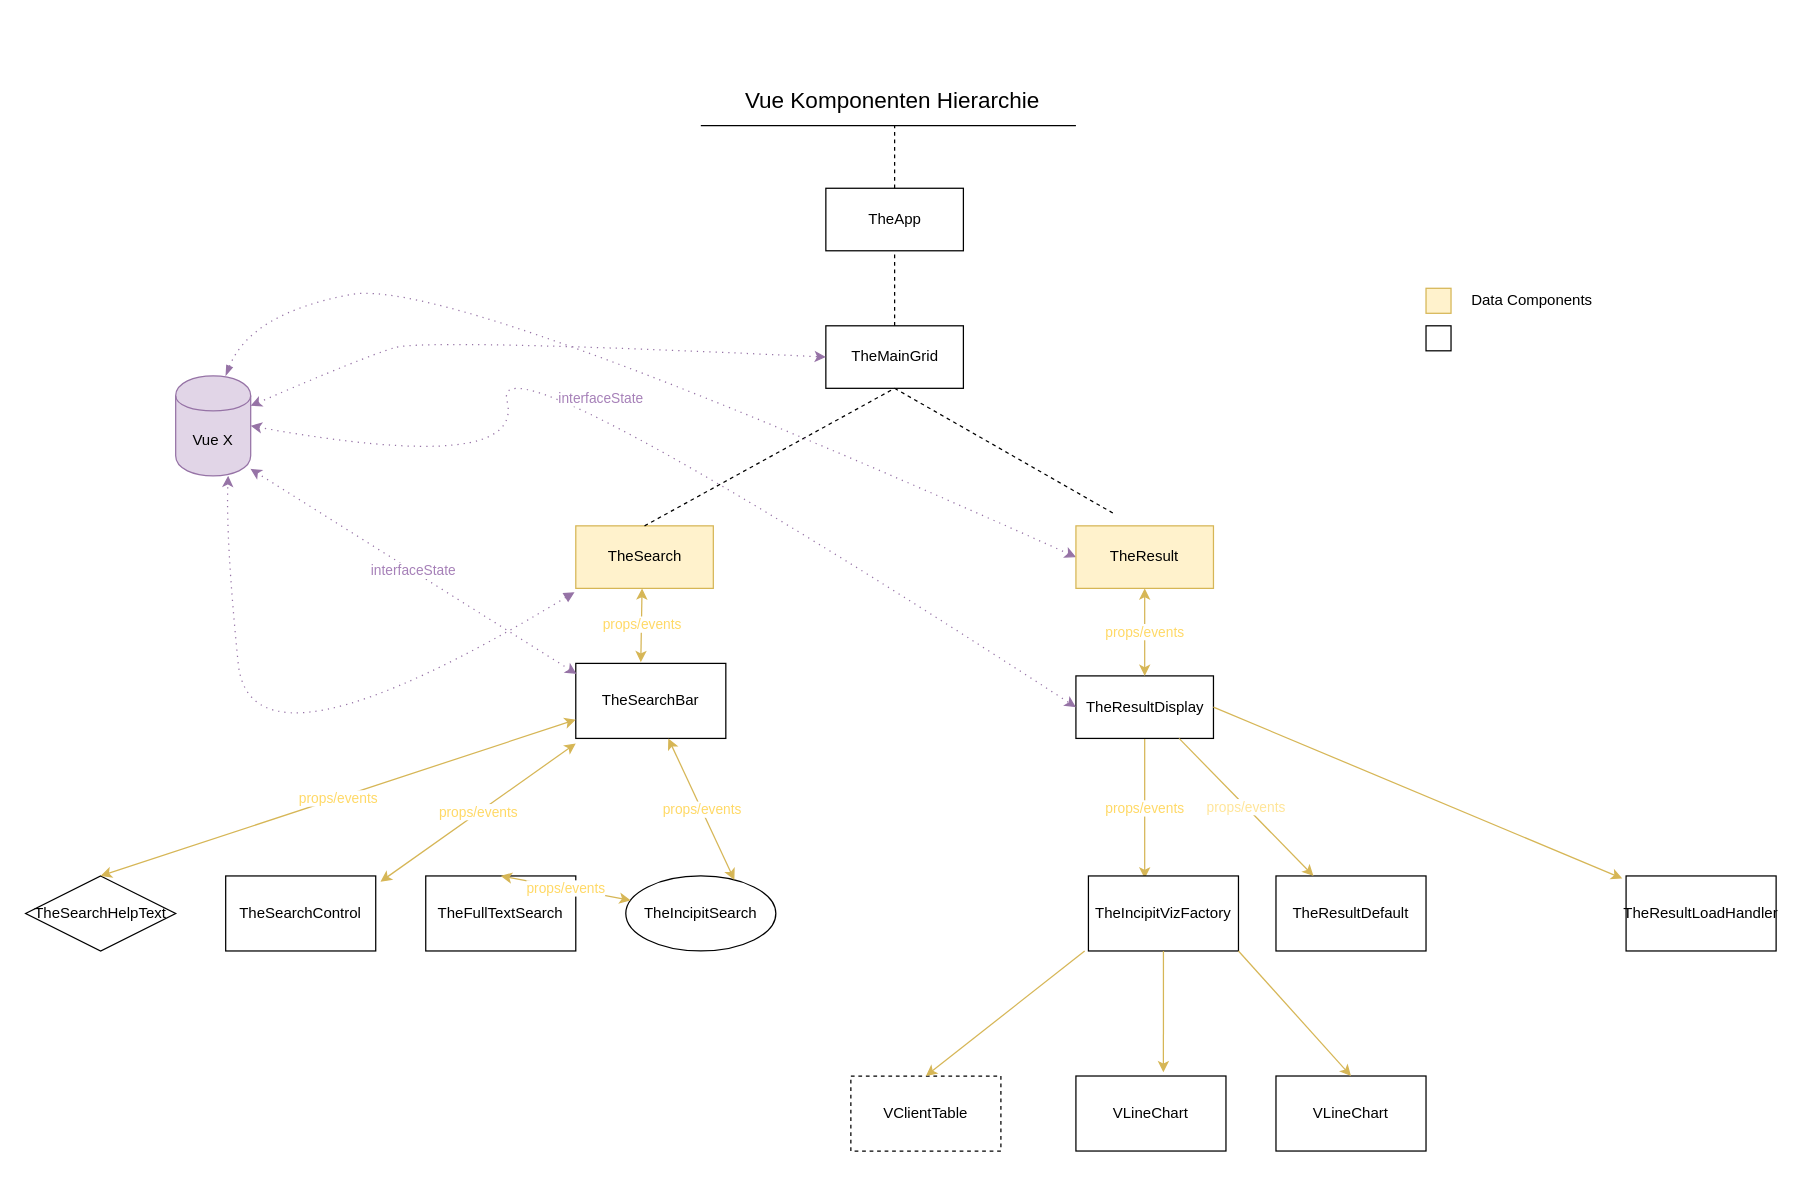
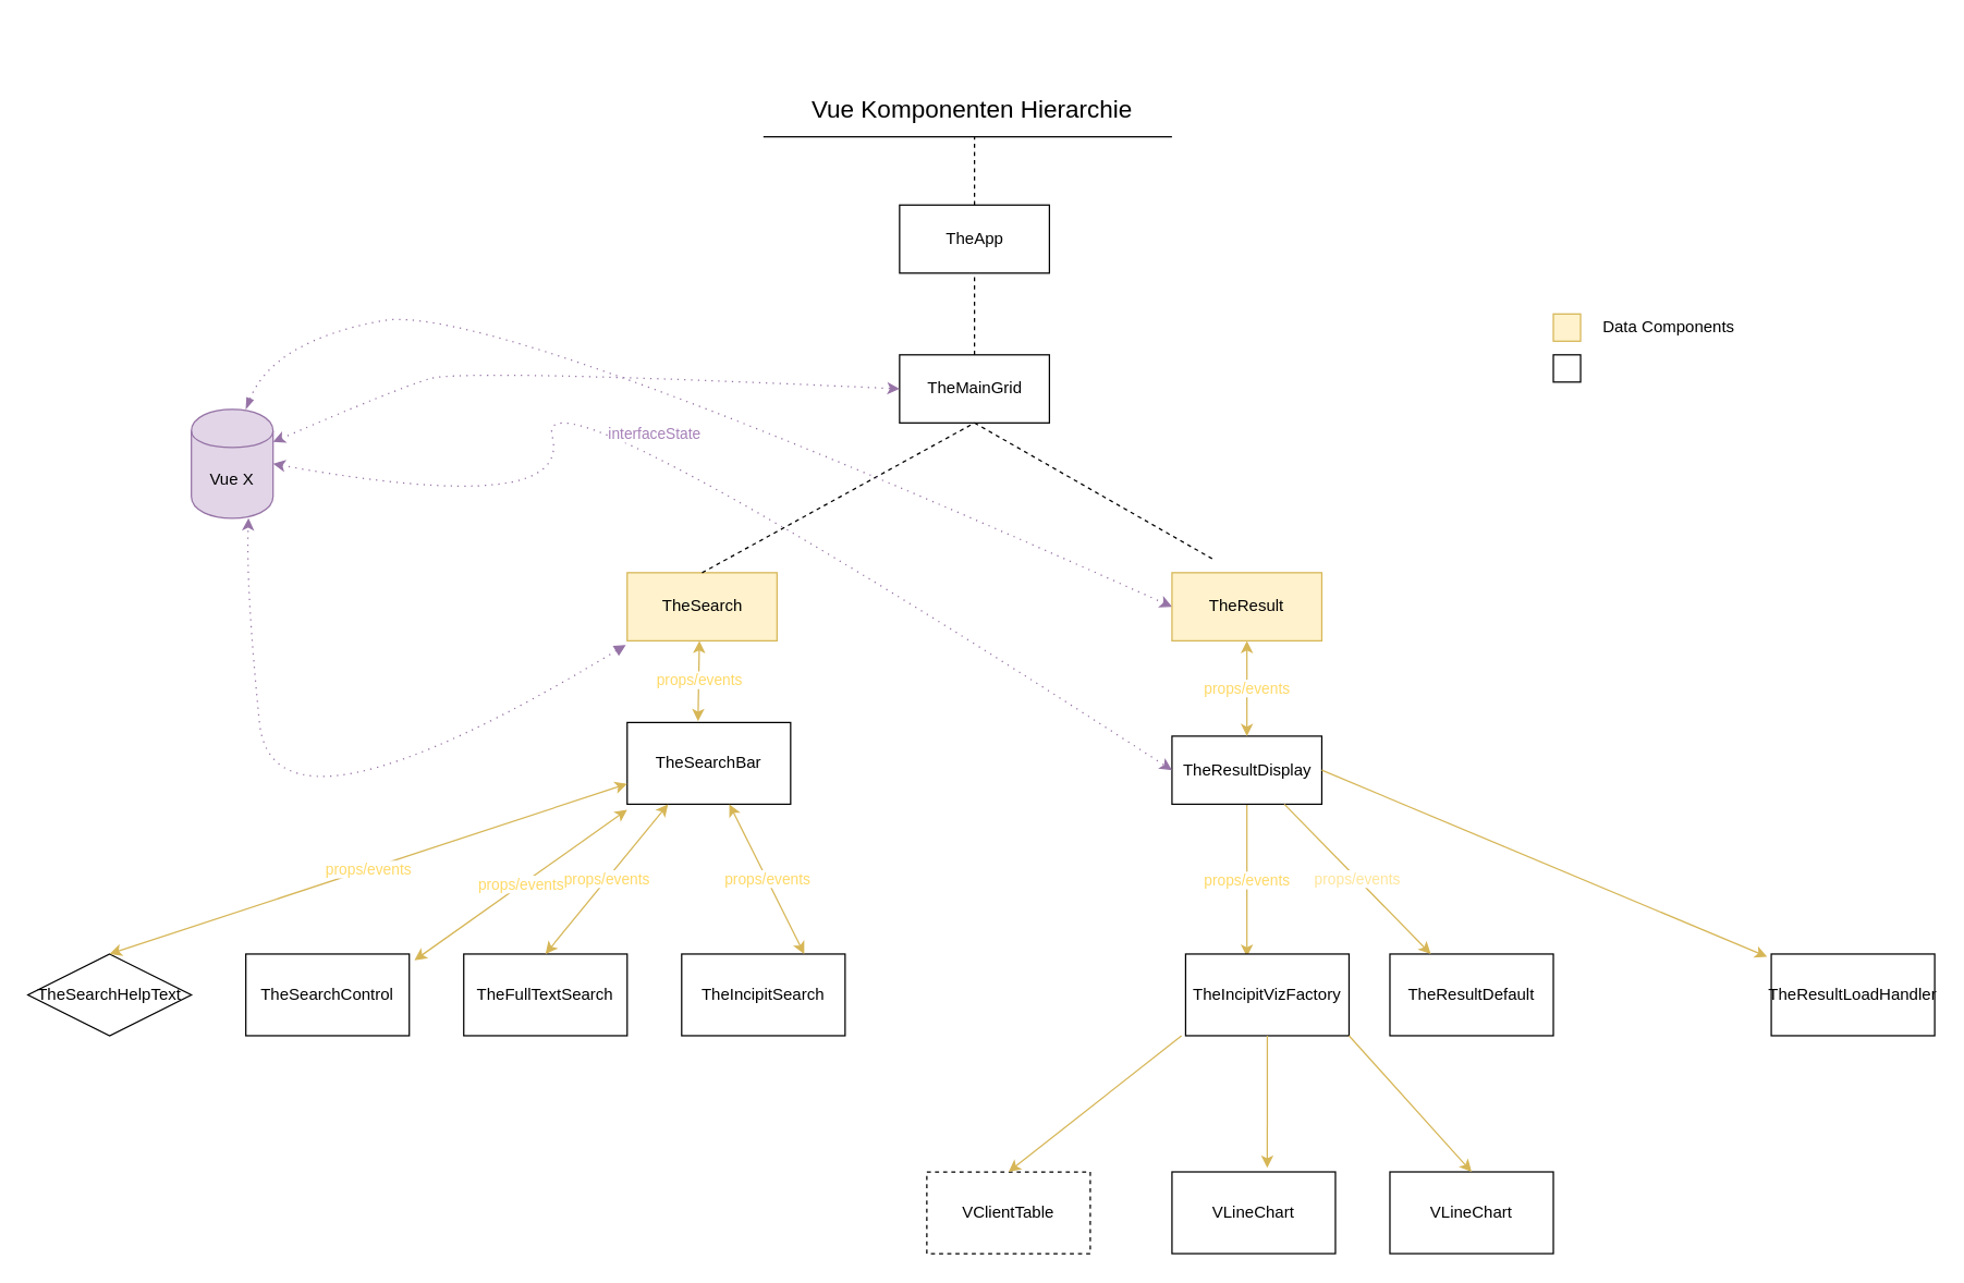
- <mxCell id="28" value="&lt;font color=&quot;#a680b8&quot;&gt;interfaceState&lt;/font&gt;" style="endArrow=classic;startArrow=classic;html=1;dashed=1;fontColor=#FFD966;entryX=0.997;entryY=0.93;entryDx=0;entryDy=0;entryPerimeter=0;exitX=0.005;exitY=0.14;exitDx=0;exitDy=0;exitPerimeter=0;fillColor=#e1d5e7;strokeColor=#9673a6;dashPattern=1 4;" parent="1" source="17" target="14" edge="1"><mxGeometry width="50" height="50" relative="1" as="geometry"><mxPoint x="290" y="470" as="sourcePoint" /><mxPoint x="340" y="420" as="targetPoint" /></mxGeometry></mxCell>
- <mxCell id="22" value="props/events" style="endArrow=classic;startArrow=classic;html=1;fillColor=#fff2cc;strokeColor=#d6b656;fontColor=#FFD966;exitX=0.5;exitY=0;exitDx=0;exitDy=0;" parent="1" source="11" target="12" edge="1"><mxGeometry width="50" height="50" relative="1" as="geometry"><mxPoint x="380" y="690" as="sourcePoint" /><mxPoint x="440" y="610" as="targetPoint" /></mxGeometry></mxCell>
+ <mxCell id="22" value="props/events" style="endArrow=classic;startArrow=classic;html=1;entryX=0.25;entryY=1;entryDx=0;entryDy=0;fillColor=#fff2cc;strokeColor=#d6b656;fontColor=#FFD966;exitX=0.5;exitY=0;exitDx=0;exitDy=0;" parent="1" source="11" target="17" edge="1"><mxGeometry width="50" height="50" relative="1" as="geometry"><mxPoint x="380" y="690" as="sourcePoint" /><mxPoint x="440" y="610" as="targetPoint" /></mxGeometry></mxCell>
- <mxCell id="12" value="TheIncipitSearch" style="ellipse;whiteSpace=wrap;html=1;" parent="1" vertex="1"><mxGeometry x="500" y="700" width="120" height="60" as="geometry" /></mxCell>
+ <mxCell id="12" value="TheIncipitSearch" style="rounded=0;whiteSpace=wrap;html=1;" parent="1" vertex="1"><mxGeometry x="500" y="700" width="120" height="60" as="geometry" /></mxCell>
